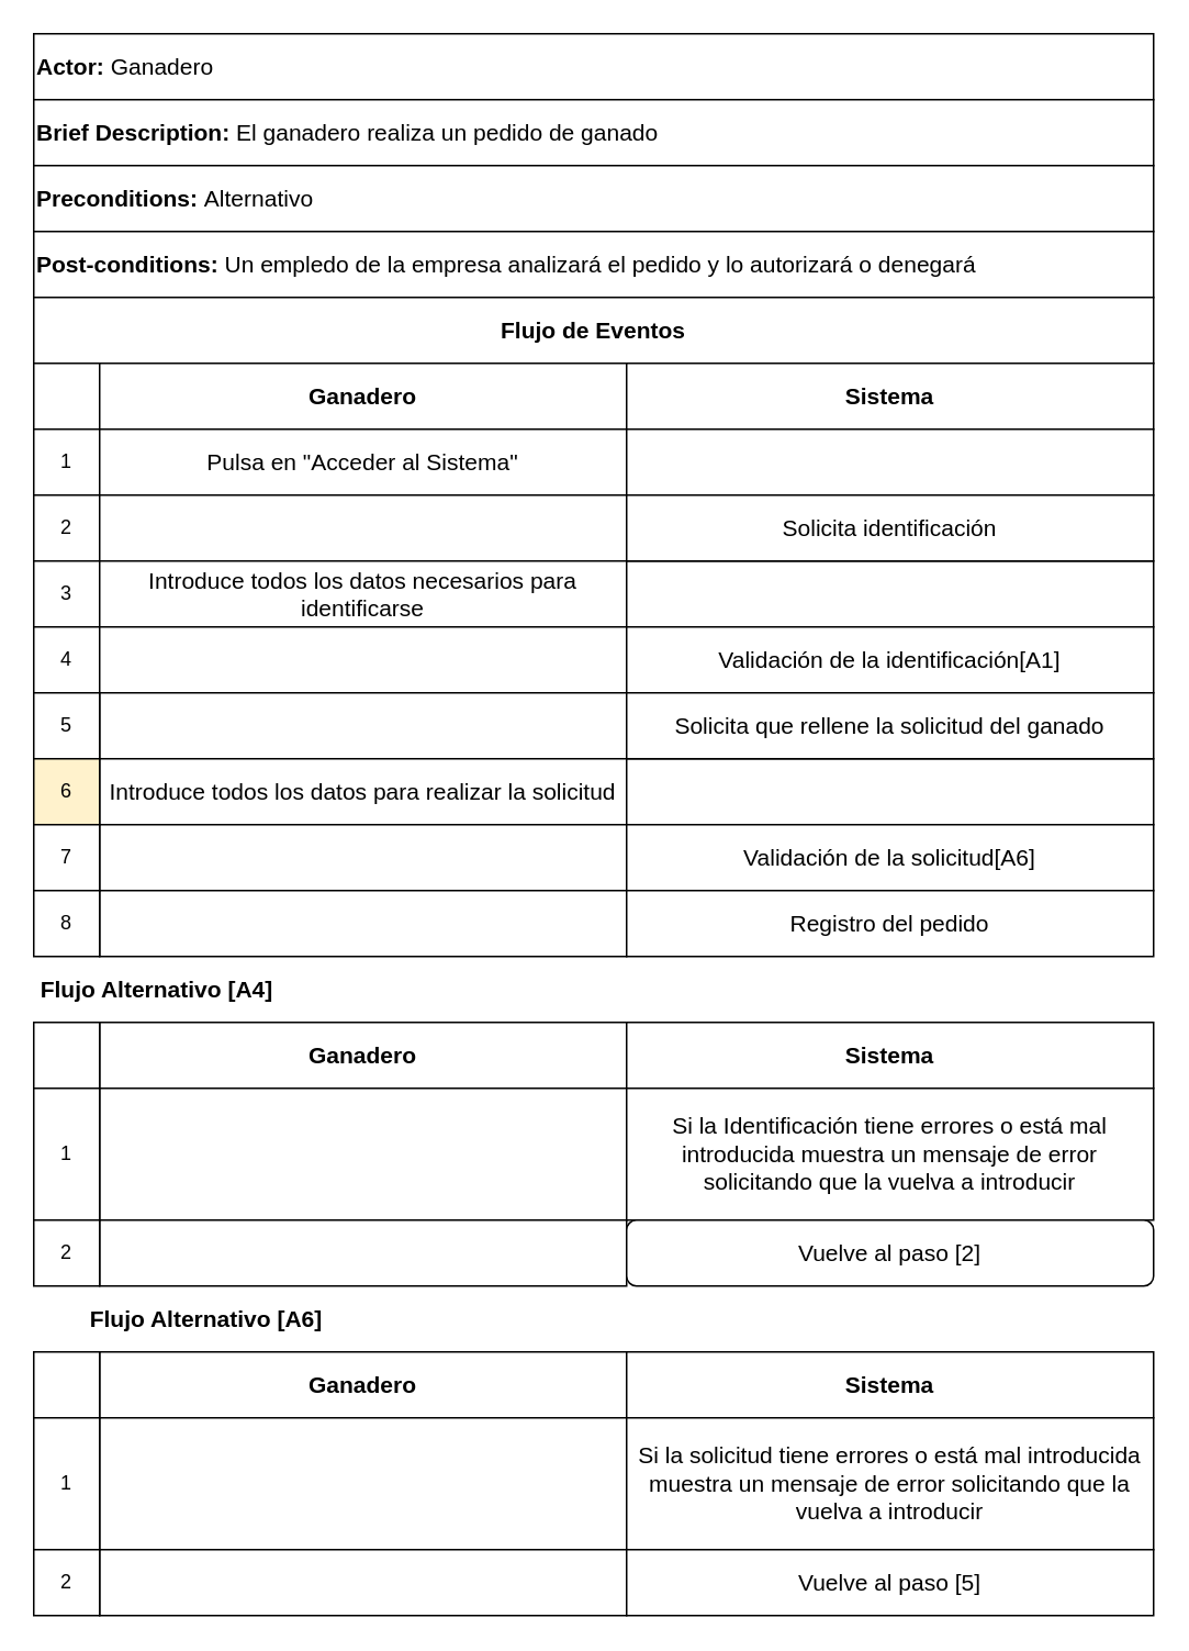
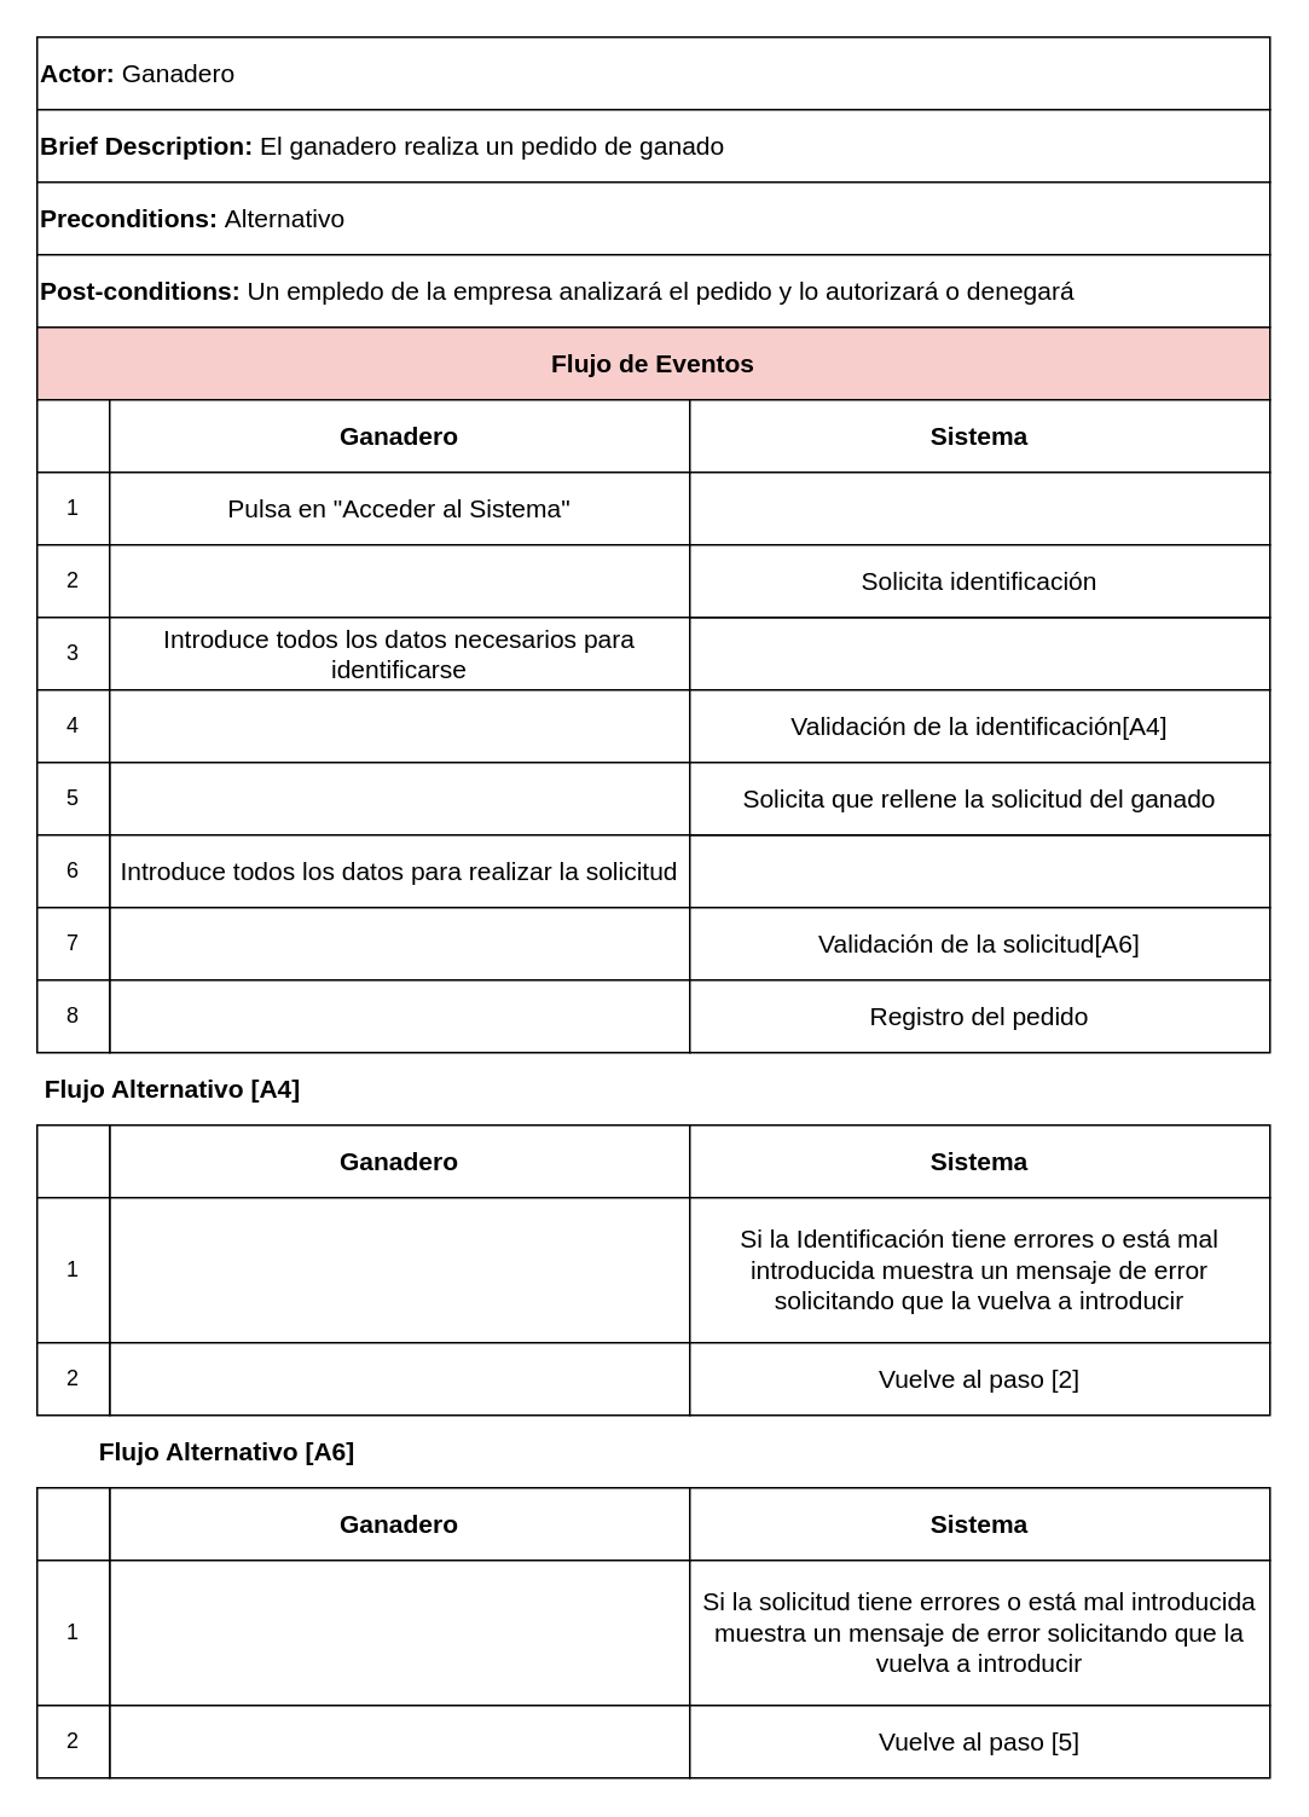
- <mxCell id="6" value="&lt;b&gt;&lt;font style=&quot;font-size: 14px&quot;&gt;Flujo de Eventos&lt;/font&gt;&lt;/b&gt;" style="rounded=0;whiteSpace=wrap;html=1;" vertex="1" parent="1"><mxGeometry x="20" y="180" width="680" height="40" as="geometry" /></mxCell>
+ <mxCell id="6" value="&lt;b&gt;&lt;font style=&quot;font-size: 14px&quot;&gt;Flujo de Eventos&lt;/font&gt;&lt;/b&gt;" style="rounded=0;whiteSpace=wrap;html=1;fillColor=#f8cecc;" vertex="1" parent="1"><mxGeometry x="20" y="180" width="680" height="40" as="geometry" /></mxCell>
- <mxCell id="22" value="&lt;font style=&quot;font-size: 14px&quot;&gt;Validación de la identificación[A1]&lt;/font&gt;" style="rounded=0;whiteSpace=wrap;html=1;" vertex="1" parent="1"><mxGeometry x="380" y="380" width="320" height="40" as="geometry" /></mxCell>
+ <mxCell id="22" value="&lt;font style=&quot;font-size: 14px&quot;&gt;Validación de la identificación[A4]&lt;/font&gt;" style="rounded=0;whiteSpace=wrap;html=1;" vertex="1" parent="1"><mxGeometry x="380" y="380" width="320" height="40" as="geometry" /></mxCell>
- <mxCell id="37" value="6" style="rounded=0;whiteSpace=wrap;html=1;fillColor=#fff2cc;" vertex="1" parent="1"><mxGeometry x="20" y="460" width="40" height="40" as="geometry" /></mxCell>
+ <mxCell id="37" value="6" style="rounded=0;whiteSpace=wrap;html=1;" vertex="1" parent="1"><mxGeometry x="20" y="460" width="40" height="40" as="geometry" /></mxCell>
- <mxCell id="35" value="&lt;font style=&quot;font-size: 14px&quot;&gt;Vuelve al paso [2]&lt;/font&gt;" style="whiteSpace=wrap;html=1;rounded=1;" vertex="1" parent="1"><mxGeometry x="380" y="740" width="320" height="40" as="geometry" /></mxCell>
+ <mxCell id="35" value="&lt;font style=&quot;font-size: 14px&quot;&gt;Vuelve al paso [2]&lt;/font&gt;" style="rounded=0;whiteSpace=wrap;html=1;" vertex="1" parent="1"><mxGeometry x="380" y="740" width="320" height="40" as="geometry" /></mxCell>
